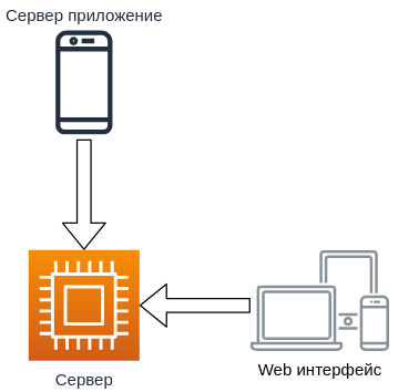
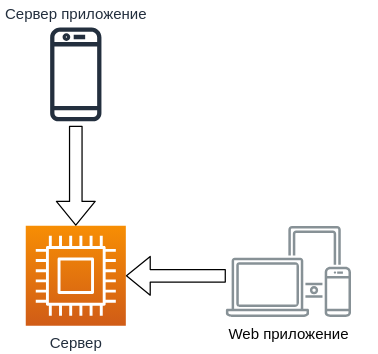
- <mxCell id="4" value="&lt;font color=&quot;#050505&quot;&gt;Web интерфейс&lt;/font&gt;" style="outlineConnect=0;gradientColor=none;fontColor=#545B64;strokeColor=none;fillColor=#879196;dashed=0;verticalLabelPosition=bottom;verticalAlign=top;align=center;html=1;fontSize=12;fontStyle=0;aspect=fixed;shape=mxgraph.aws4.illustration_devices;pointerEvents=1" vertex="1" parent="1"><mxGeometry x="180" y="180" width="100" height="73" as="geometry" /></mxCell>
+ <mxCell id="4" value="&lt;font color=&quot;#050505&quot;&gt;Web приложение&lt;/font&gt;" style="outlineConnect=0;gradientColor=none;fontColor=#545B64;strokeColor=none;fillColor=#879196;dashed=0;verticalLabelPosition=bottom;verticalAlign=top;align=center;html=1;fontSize=12;fontStyle=0;aspect=fixed;shape=mxgraph.aws4.illustration_devices;pointerEvents=1" vertex="1" parent="1"><mxGeometry x="180" y="180" width="100" height="73" as="geometry" /></mxCell>
